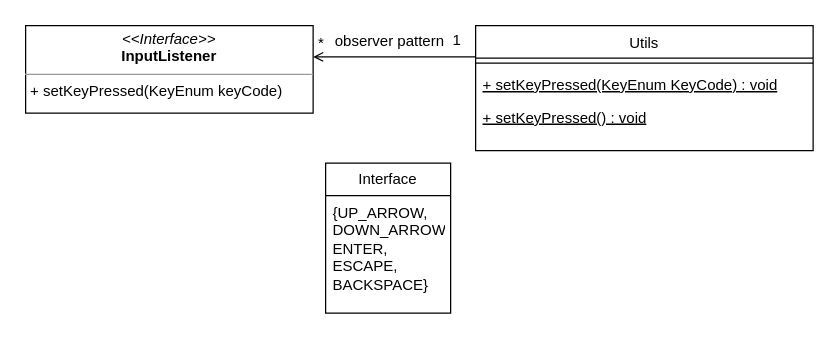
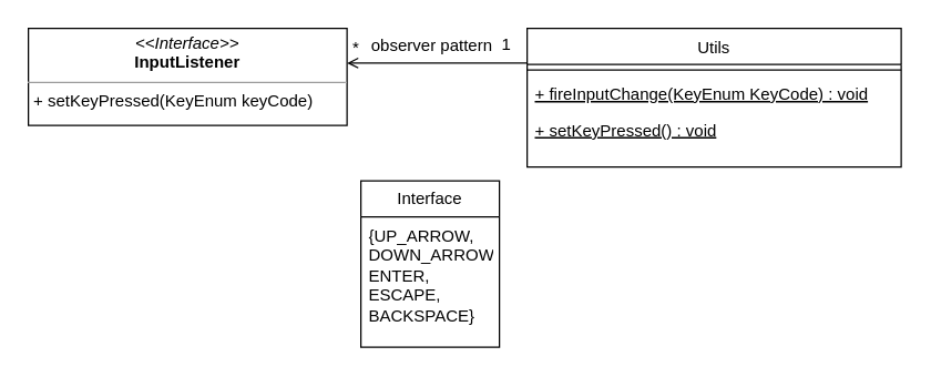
- <mxCell id="7" value="+ setKeyPressed(KeyEnum KeyCode) : void" style="text;align=left;verticalAlign=top;spacingLeft=4;spacingRight=4;overflow=hidden;rotatable=0;points=[[0,0.5],[1,0.5]];portConstraint=eastwest;fontStyle=4" vertex="1" parent="5"><mxGeometry y="34" width="270" height="26" as="geometry" /></mxCell>
+ <mxCell id="7" value="+ fireInputChange(KeyEnum KeyCode) : void" style="text;align=left;verticalAlign=top;spacingLeft=4;spacingRight=4;overflow=hidden;rotatable=0;points=[[0,0.5],[1,0.5]];portConstraint=eastwest;fontStyle=4" vertex="1" parent="5"><mxGeometry y="34" width="270" height="26" as="geometry" /></mxCell>
